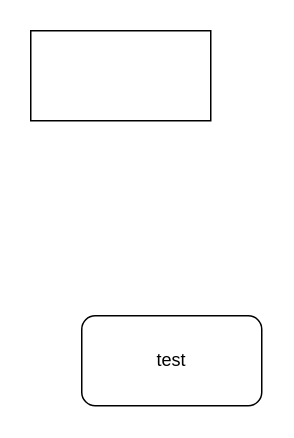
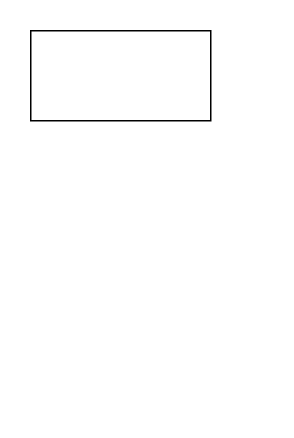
- <mxCell id="3" value="test" style="rounded=1;whiteSpace=wrap;html=1;" vertex="1" parent="1"><mxGeometry x="54" y="210" width="120" height="60" as="geometry" /></mxCell>
